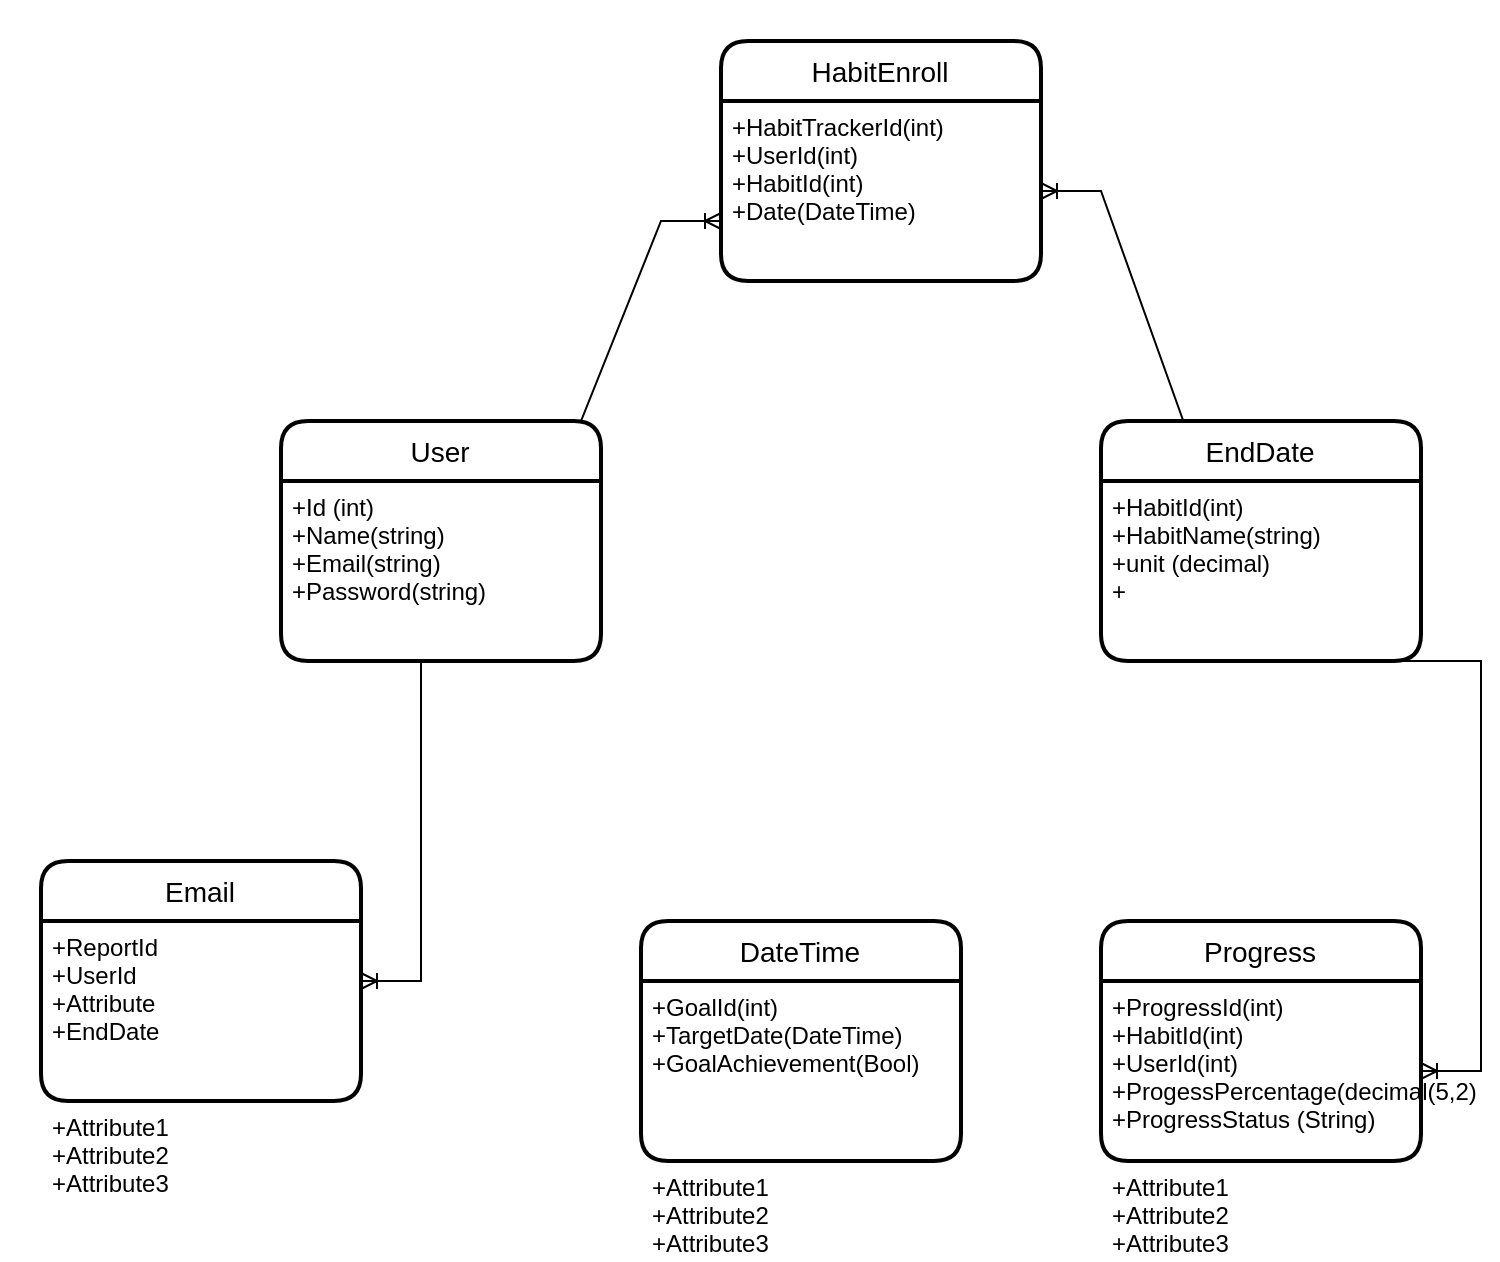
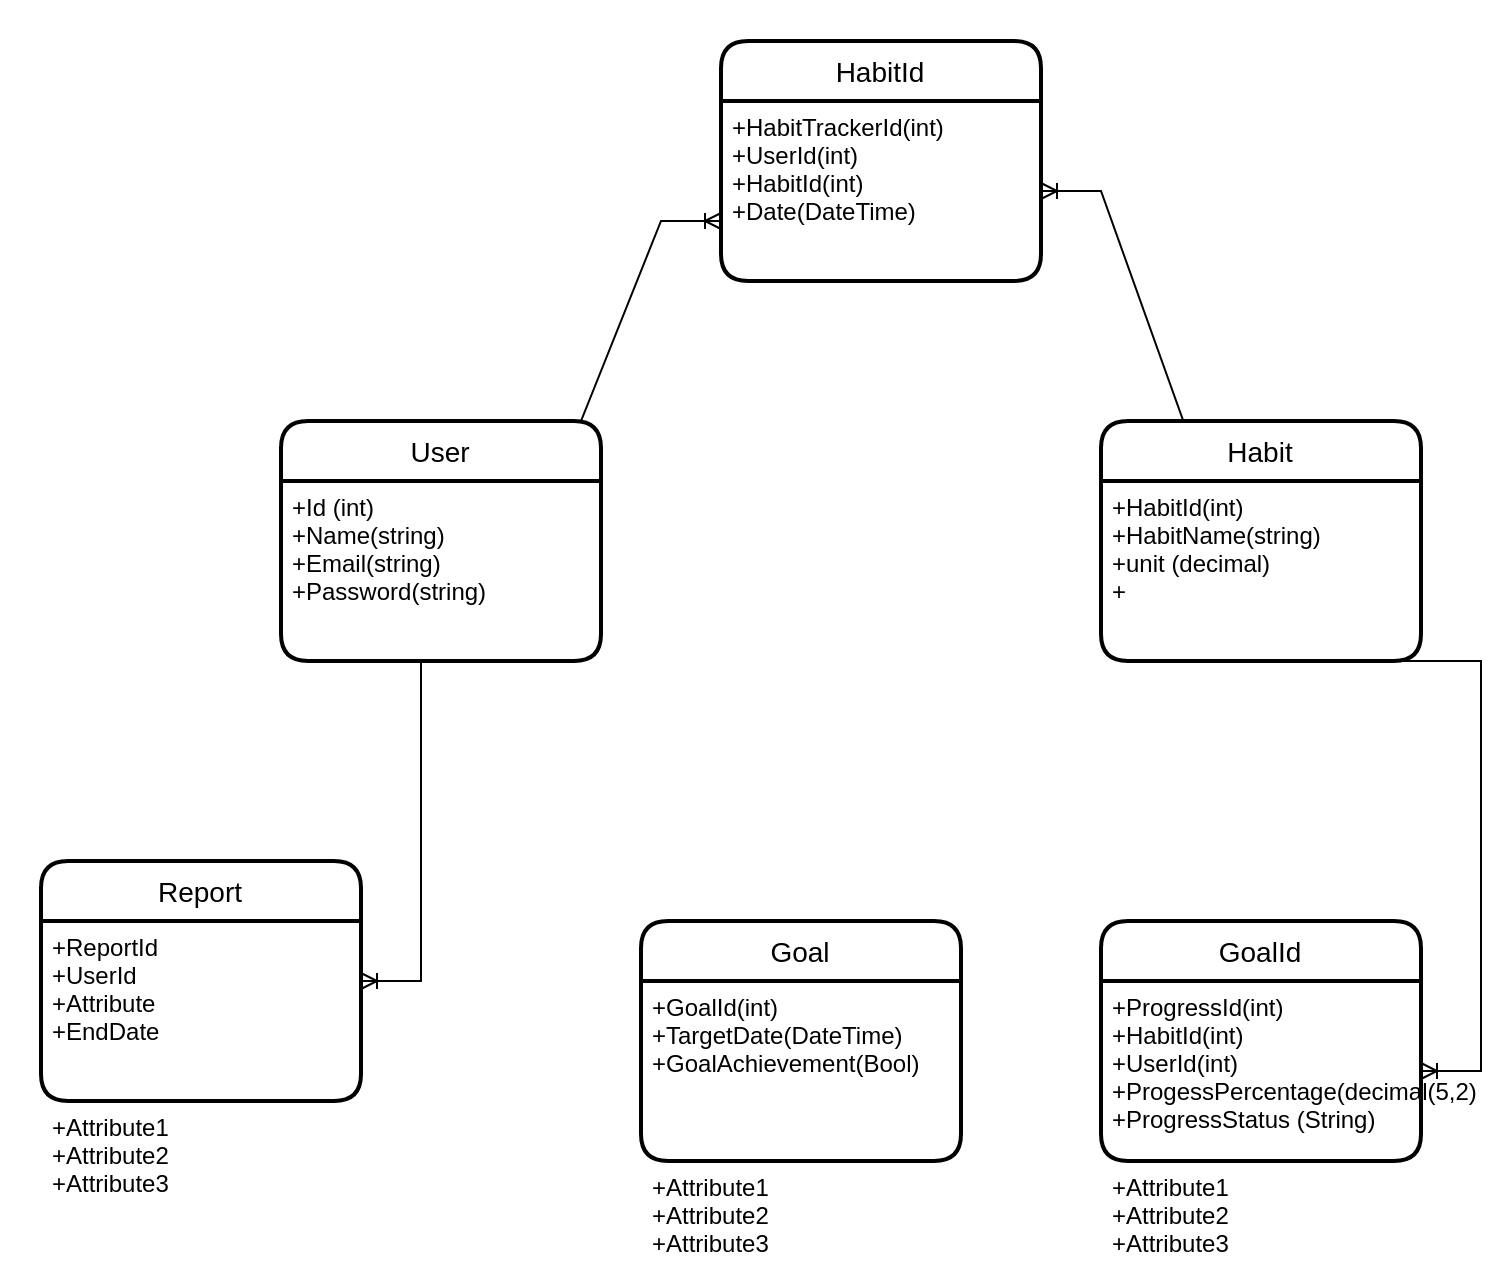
- <mxCell id="7" value="HabitEnroll" style="swimlane;childLayout=stackLayout;horizontal=1;startSize=30;horizontalStack=0;rounded=1;fontSize=14;fontStyle=0;strokeWidth=2;resizeParent=0;resizeLast=1;shadow=0;dashed=0;align=center;" vertex="1" parent="1"><mxGeometry x="360" y="20" width="160" height="120" as="geometry" /></mxCell>
+ <mxCell id="7" value="HabitId" style="swimlane;childLayout=stackLayout;horizontal=1;startSize=30;horizontalStack=0;rounded=1;fontSize=14;fontStyle=0;strokeWidth=2;resizeParent=0;resizeLast=1;shadow=0;dashed=0;align=center;" vertex="1" parent="1"><mxGeometry x="360" y="20" width="160" height="120" as="geometry" /></mxCell>
- <mxCell id="5" value="EndDate" style="swimlane;childLayout=stackLayout;horizontal=1;startSize=30;horizontalStack=0;rounded=1;fontSize=14;fontStyle=0;strokeWidth=2;resizeParent=0;resizeLast=1;shadow=0;dashed=0;align=center;" vertex="1" parent="1"><mxGeometry x="550" y="210" width="160" height="120" as="geometry" /></mxCell>
+ <mxCell id="5" value="Habit" style="swimlane;childLayout=stackLayout;horizontal=1;startSize=30;horizontalStack=0;rounded=1;fontSize=14;fontStyle=0;strokeWidth=2;resizeParent=0;resizeLast=1;shadow=0;dashed=0;align=center;" vertex="1" parent="1"><mxGeometry x="550" y="210" width="160" height="120" as="geometry" /></mxCell>
- <mxCell id="14" value="Email" style="swimlane;childLayout=stackLayout;horizontal=1;startSize=30;horizontalStack=0;rounded=1;fontSize=14;fontStyle=0;strokeWidth=2;resizeParent=0;resizeLast=1;shadow=0;dashed=0;align=center;" vertex="1" parent="1"><mxGeometry x="20" y="430" width="160" height="120" as="geometry" /></mxCell>
+ <mxCell id="14" value="Report" style="swimlane;childLayout=stackLayout;horizontal=1;startSize=30;horizontalStack=0;rounded=1;fontSize=14;fontStyle=0;strokeWidth=2;resizeParent=0;resizeLast=1;shadow=0;dashed=0;align=center;" vertex="1" parent="1"><mxGeometry x="20" y="430" width="160" height="120" as="geometry" /></mxCell>
- <mxCell id="18" value="DateTime" style="swimlane;childLayout=stackLayout;horizontal=1;startSize=30;horizontalStack=0;rounded=1;fontSize=14;fontStyle=0;strokeWidth=2;resizeParent=0;resizeLast=1;shadow=0;dashed=0;align=center;" vertex="1" parent="1"><mxGeometry x="320" y="460" width="160" height="120" as="geometry" /></mxCell>
+ <mxCell id="18" value="Goal" style="swimlane;childLayout=stackLayout;horizontal=1;startSize=30;horizontalStack=0;rounded=1;fontSize=14;fontStyle=0;strokeWidth=2;resizeParent=0;resizeLast=1;shadow=0;dashed=0;align=center;" vertex="1" parent="1"><mxGeometry x="320" y="460" width="160" height="120" as="geometry" /></mxCell>
- <mxCell id="10" value="Progress" style="swimlane;childLayout=stackLayout;horizontal=1;startSize=30;horizontalStack=0;rounded=1;fontSize=14;fontStyle=0;strokeWidth=2;resizeParent=0;resizeLast=1;shadow=0;dashed=0;align=center;" vertex="1" parent="1"><mxGeometry x="550" y="460" width="160" height="120" as="geometry" /></mxCell>
+ <mxCell id="10" value="GoalId" style="swimlane;childLayout=stackLayout;horizontal=1;startSize=30;horizontalStack=0;rounded=1;fontSize=14;fontStyle=0;strokeWidth=2;resizeParent=0;resizeLast=1;shadow=0;dashed=0;align=center;" vertex="1" parent="1"><mxGeometry x="550" y="460" width="160" height="120" as="geometry" /></mxCell>
